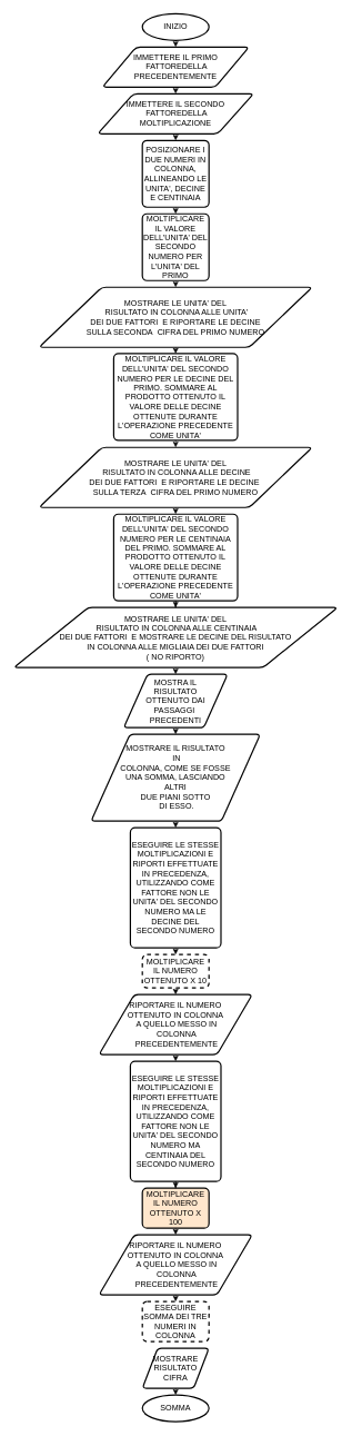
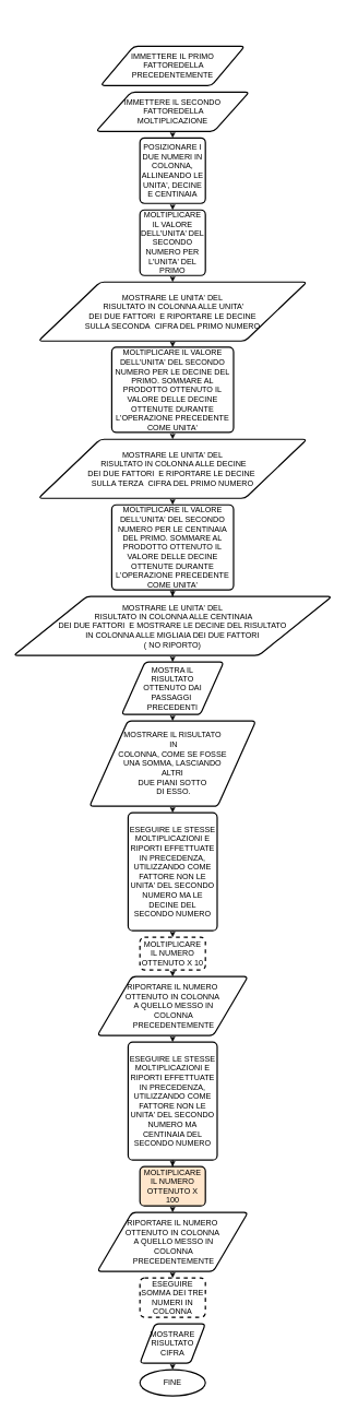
- <mxCell id="3" value="INIZIO" style="strokeWidth=2;html=1;shape=mxgraph.flowchart.start_1;whiteSpace=wrap;" parent="1" vertex="1"><mxGeometry x="213" y="20" width="100" height="40" as="geometry" /></mxCell>
- <mxCell id="2" style="edgeStyle=orthogonalEdgeStyle;rounded=0;orthogonalLoop=1;jettySize=auto;html=1;exitX=0.5;exitY=1;exitDx=0;exitDy=0;exitPerimeter=0;entryX=0.5;entryY=0;entryDx=0;entryDy=0;" parent="1" source="3" target="5" edge="1"><mxGeometry relative="1" as="geometry" /></mxCell>
- <mxCell id="4" style="edgeStyle=orthogonalEdgeStyle;rounded=0;orthogonalLoop=1;jettySize=auto;html=1;exitX=0.5;exitY=1;exitDx=0;exitDy=0;entryX=0.5;entryY=0;entryDx=0;entryDy=0;" parent="1" source="5" target="7" edge="1"><mxGeometry relative="1" as="geometry" /></mxCell>
- <mxCell id="41" value="SOMMA" style="strokeWidth=2;html=1;shape=mxgraph.flowchart.start_1;whiteSpace=wrap;" vertex="1" parent="1"><mxGeometry x="213" y="2090" width="100" height="40" as="geometry" /></mxCell>
+ <mxCell id="41" value="FINE" style="strokeWidth=2;html=1;shape=mxgraph.flowchart.start_1;whiteSpace=wrap;" vertex="1" parent="1"><mxGeometry x="213" y="2090" width="100" height="40" as="geometry" /></mxCell>
